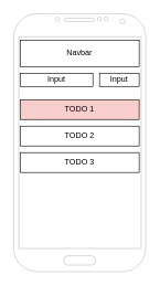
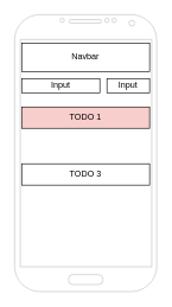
- <mxCell id="7" value="TODO 2" style="rounded=0;whiteSpace=wrap;html=1;" parent="1" vertex="1"><mxGeometry x="30" y="190" width="180" height="30" as="geometry" /></mxCell>
